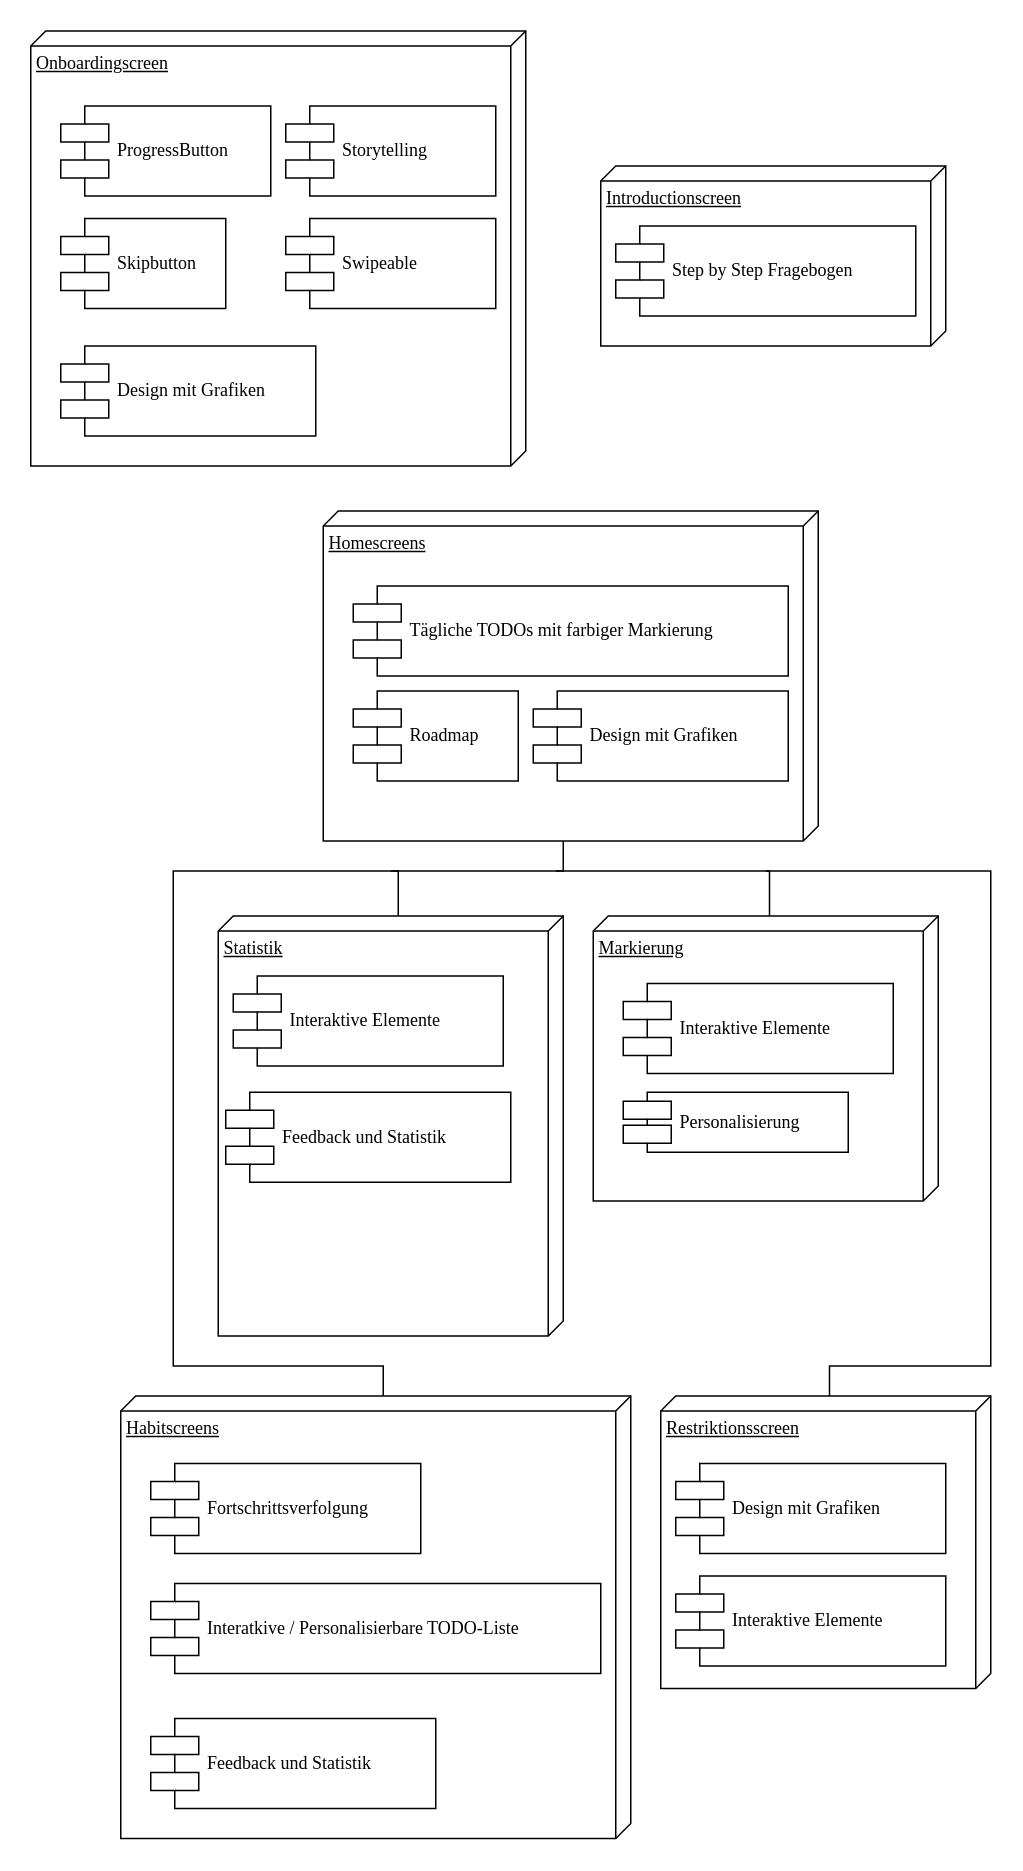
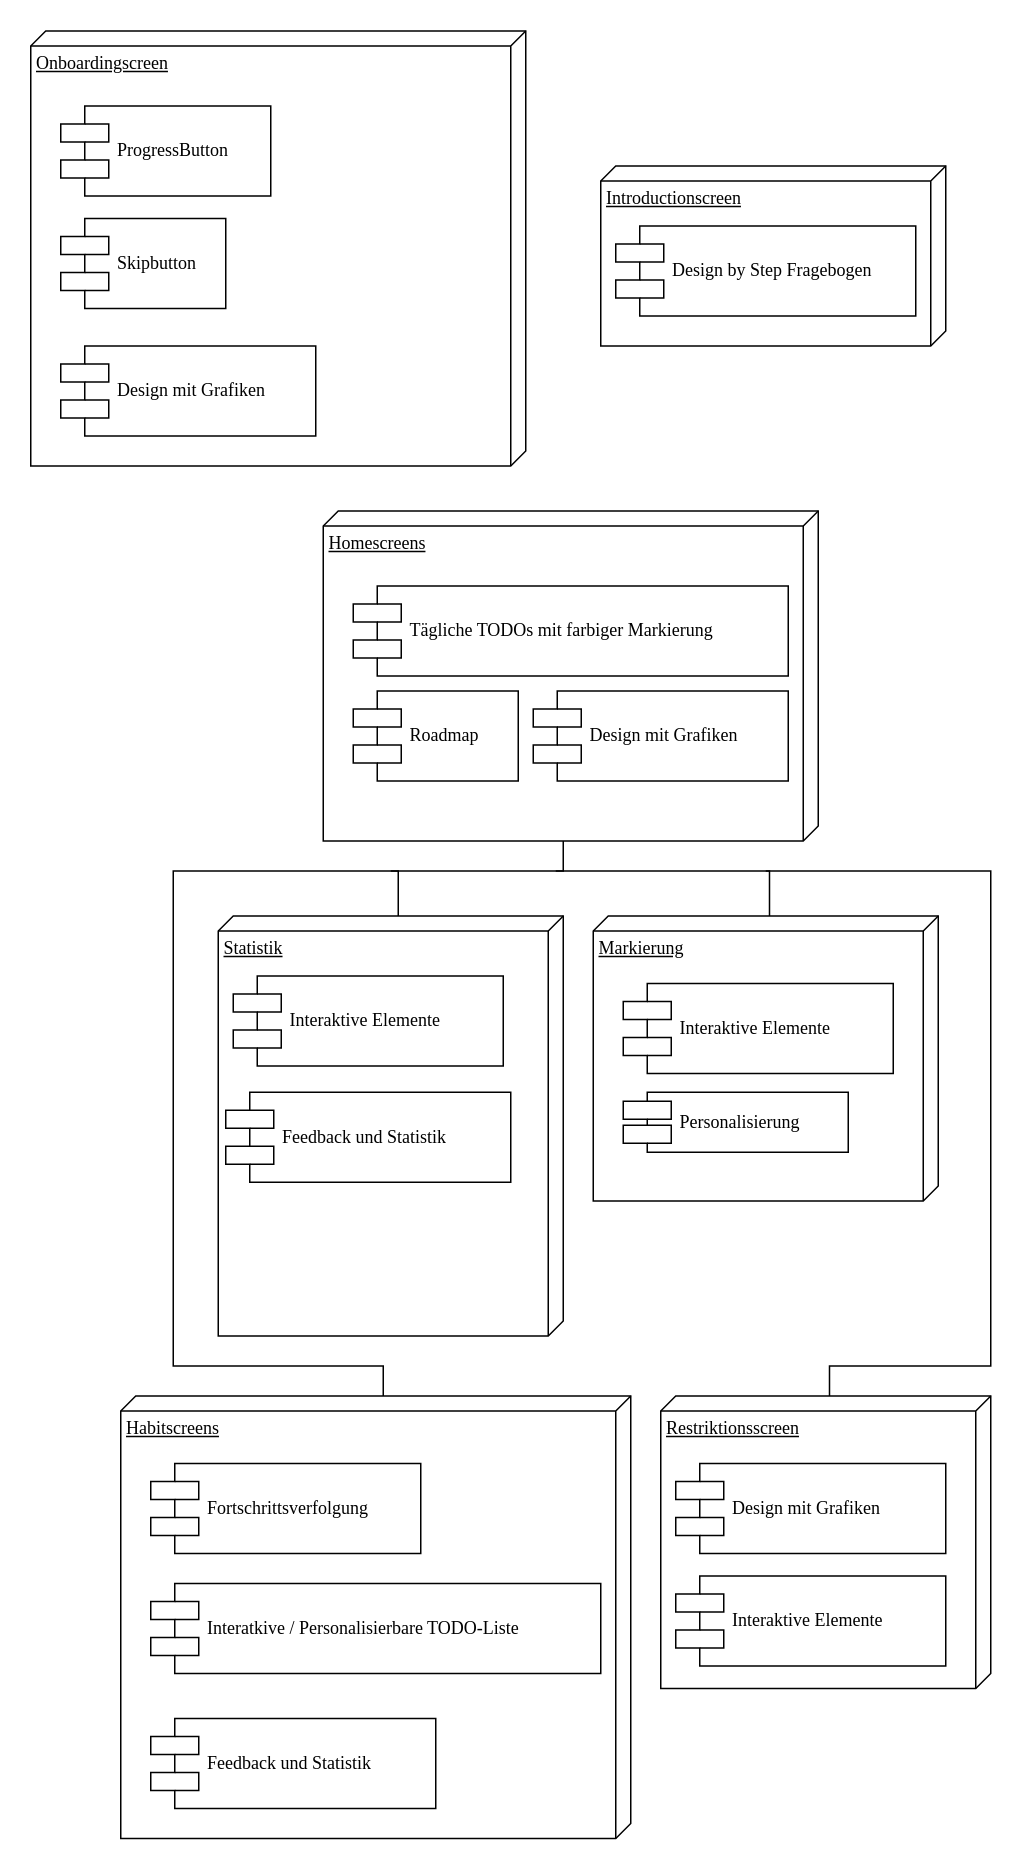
- <mxCell id="9" value="Storytelling" style="shape=component;align=left;spacingLeft=36;rounded=0;shadow=0;comic=0;labelBackgroundColor=none;strokeWidth=1;fontFamily=Verdana;fontSize=12;html=1;" parent="1" vertex="1"><mxGeometry x="190" y="70" width="140" height="60" as="geometry" /></mxCell>
- <mxCell id="8" value="Swipeable" style="shape=component;align=left;spacingLeft=36;rounded=0;shadow=0;comic=0;labelBackgroundColor=none;strokeWidth=1;fontFamily=Verdana;fontSize=12;html=1;" parent="1" vertex="1"><mxGeometry x="190" y="145" width="140" height="60" as="geometry" /></mxCell>
- <mxCell id="10" value="Step by Step Fragebogen" style="shape=component;align=left;spacingLeft=36;rounded=0;shadow=0;comic=0;labelBackgroundColor=none;strokeWidth=1;fontFamily=Verdana;fontSize=12;html=1;" parent="1" vertex="1"><mxGeometry x="410" y="150" width="200" height="60" as="geometry" /></mxCell>
+ <mxCell id="10" value="Design by Step Fragebogen" style="shape=component;align=left;spacingLeft=36;rounded=0;shadow=0;comic=0;labelBackgroundColor=none;strokeWidth=1;fontFamily=Verdana;fontSize=12;html=1;" parent="1" vertex="1"><mxGeometry x="410" y="150" width="200" height="60" as="geometry" /></mxCell>
